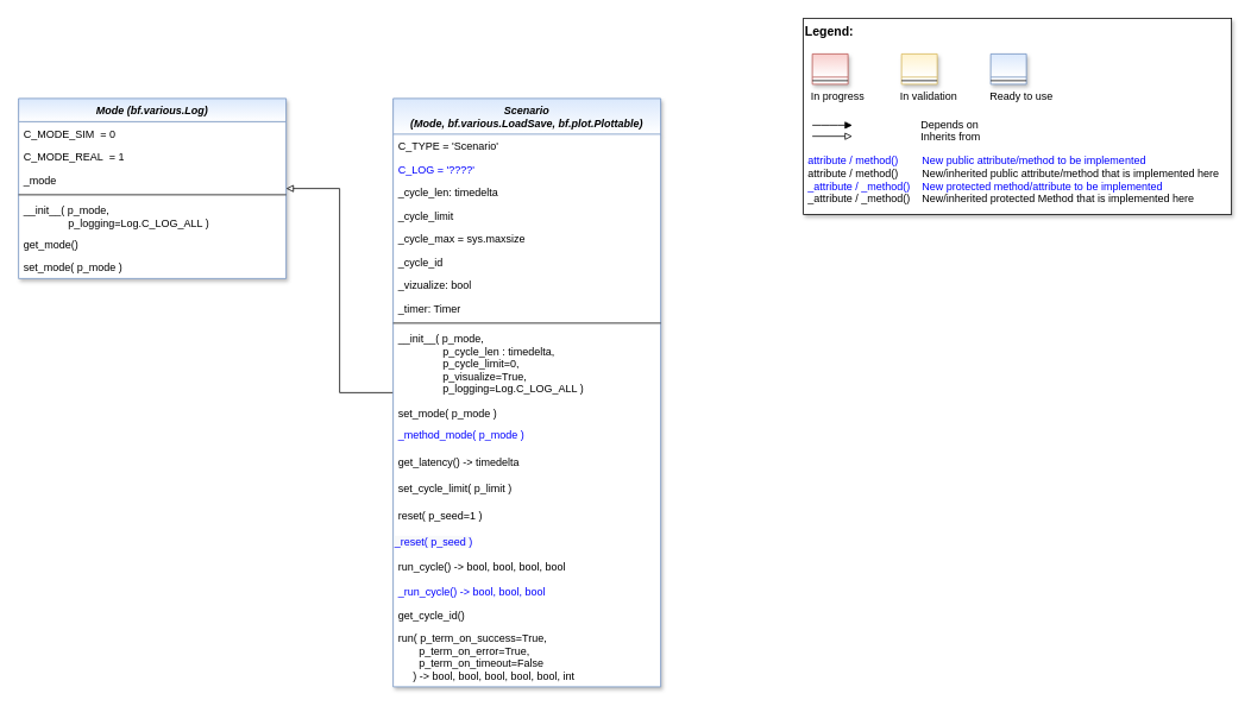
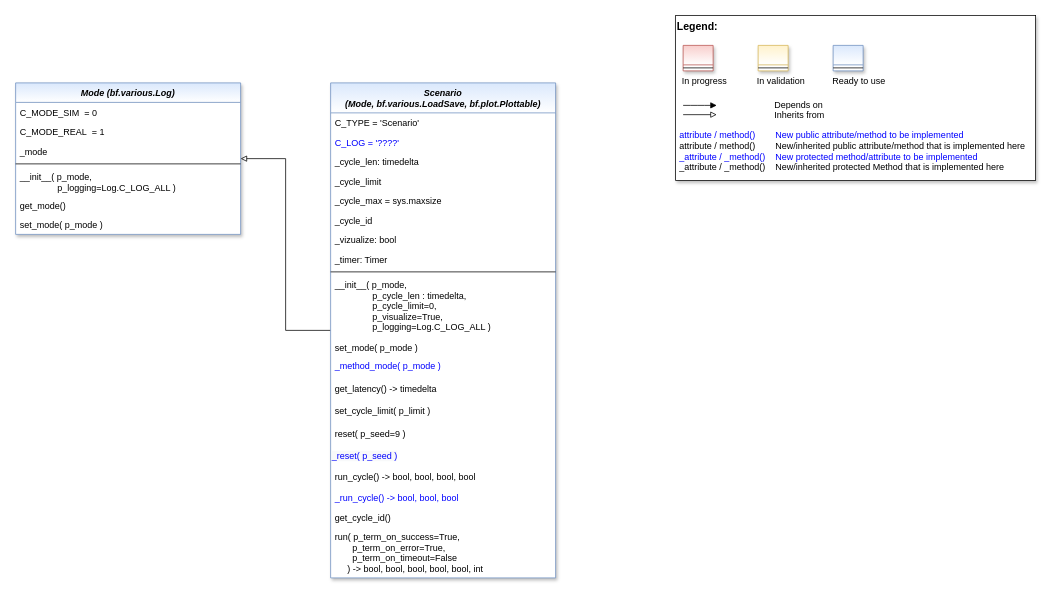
- <mxCell id="26" value="reset( p_seed=1 )" style="text;align=left;verticalAlign=top;spacingLeft=4;spacingRight=4;overflow=hidden;rotatable=0;points=[[0,0.5],[1,0.5]];portConstraint=eastwest;" parent="11" vertex="1"><mxGeometry y="454" width="300" height="30" as="geometry" /></mxCell>
+ <mxCell id="26" value="reset( p_seed=9 )" style="text;align=left;verticalAlign=top;spacingLeft=4;spacingRight=4;overflow=hidden;rotatable=0;points=[[0,0.5],[1,0.5]];portConstraint=eastwest;" parent="11" vertex="1"><mxGeometry y="454" width="300" height="30" as="geometry" /></mxCell>
